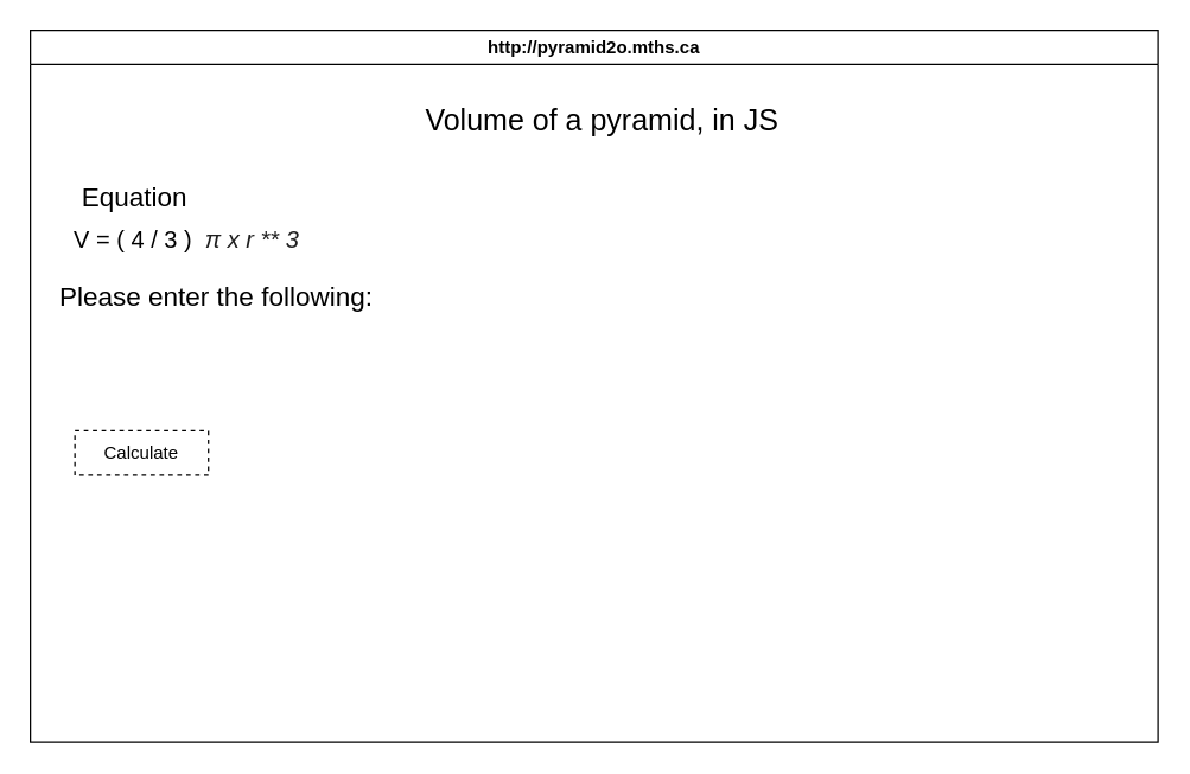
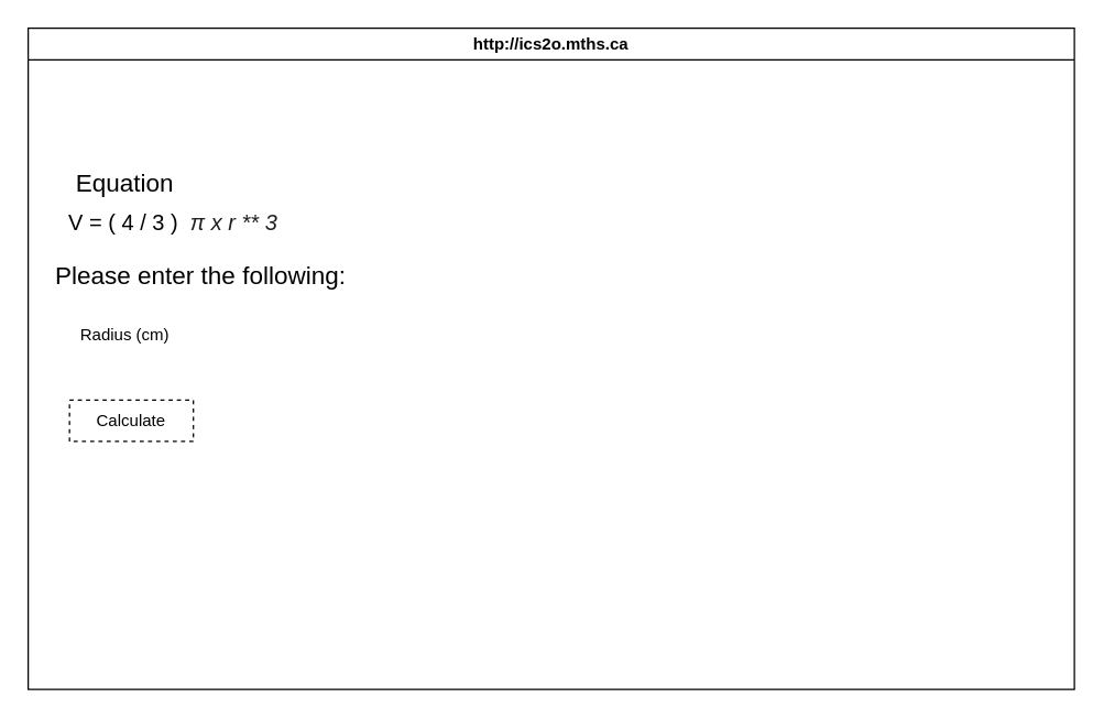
- <mxCell id="2" value="http://pyramid2o.mths.ca" style="swimlane;whiteSpace=wrap;html=1;" parent="1" vertex="1"><mxGeometry x="20" y="20" width="760" height="480" as="geometry" /></mxCell>
+ <mxCell id="2" value="http://ics2o.mths.ca" style="swimlane;whiteSpace=wrap;html=1;" parent="1" vertex="1"><mxGeometry x="20" y="20" width="760" height="480" as="geometry" /></mxCell>
- <mxCell id="3" value="Volume of a pyramid, in JS" style="text;html=1;align=center;verticalAlign=middle;resizable=0;points=[];autosize=1;strokeColor=none;fillColor=none;fontSize=20;" vertex="1" parent="2"><mxGeometry x="255" y="40" width="260" height="40" as="geometry" /></mxCell>
+ <mxCell id="8" value="Radius (cm)" style="text;html=1;align=center;verticalAlign=middle;resizable=0;points=[];autosize=1;strokeColor=none;fillColor=none;" vertex="1" parent="1"><mxGeometry x="45" y="228" width="90" height="30" as="geometry" /></mxCell>
